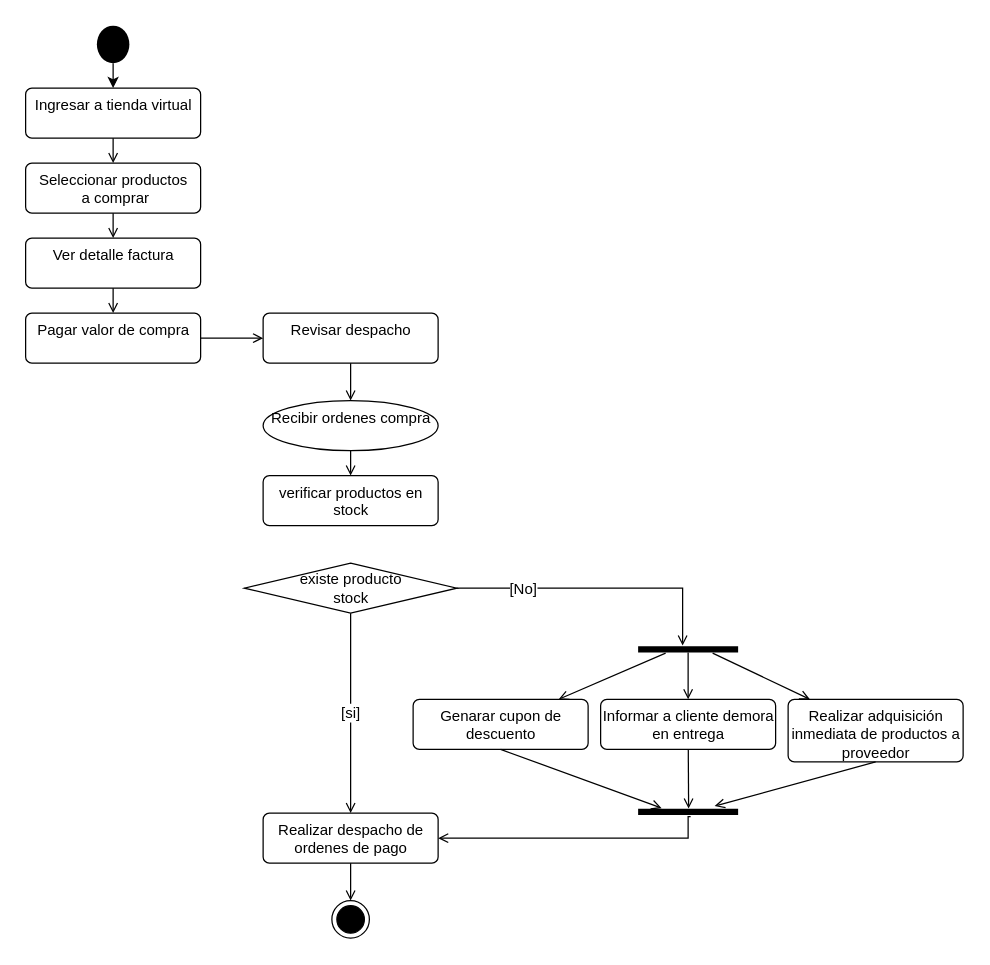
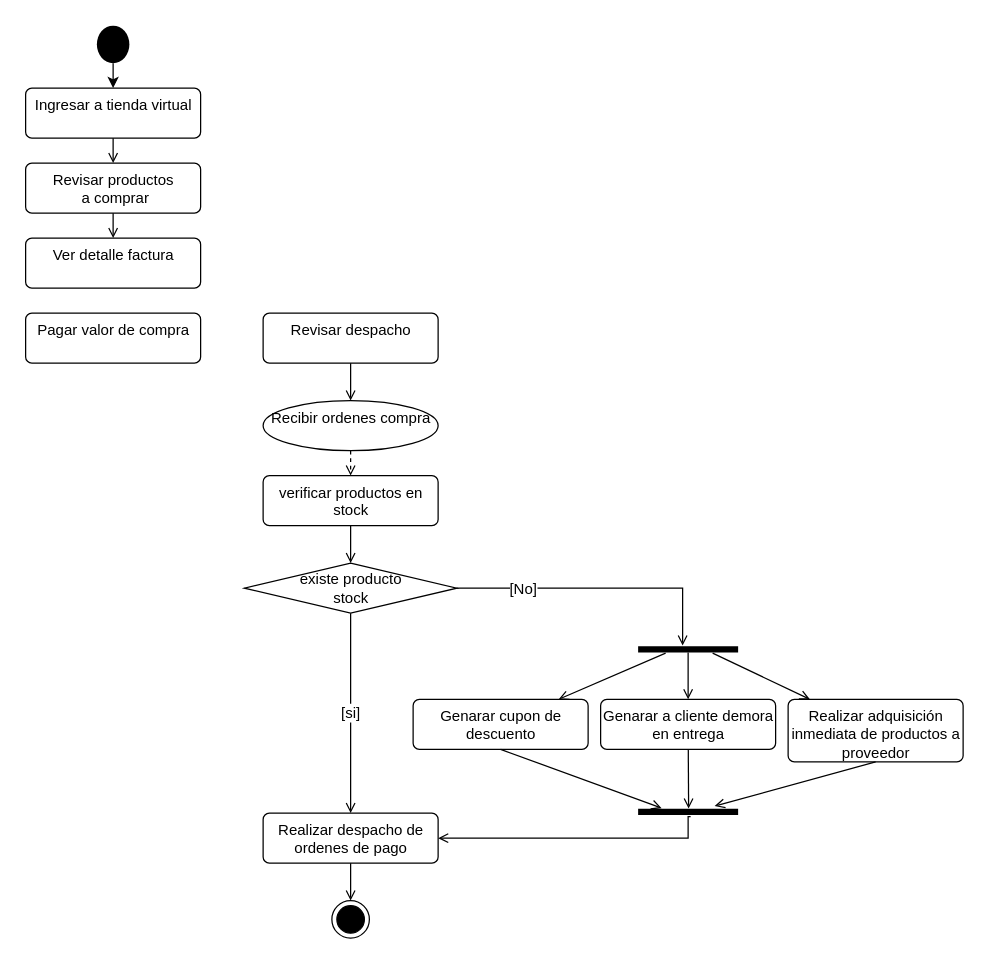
- <mxCell id="7" value="Seleccionar productos&lt;br&gt;&amp;nbsp;a comprar" style="html=1;align=center;verticalAlign=top;rounded=1;absoluteArcSize=1;arcSize=10;dashed=0;fontFamily=Helvetica;fontSize=12;fontColor=default;startSize=20;fillColor=none;" vertex="1" parent="1"><mxGeometry x="20" y="130" width="140" height="40" as="geometry" /></mxCell>
+ <mxCell id="7" value="Revisar productos&lt;br&gt;&amp;nbsp;a comprar" style="html=1;align=center;verticalAlign=top;rounded=1;absoluteArcSize=1;arcSize=10;dashed=0;fontFamily=Helvetica;fontSize=12;fontColor=default;startSize=20;fillColor=none;" vertex="1" parent="1"><mxGeometry x="20" y="130" width="140" height="40" as="geometry" /></mxCell>
- <mxCell id="8" style="edgeStyle=none;rounded=0;orthogonalLoop=1;jettySize=auto;html=1;fontFamily=Helvetica;fontSize=12;fontColor=default;startSize=20;endArrow=open;endFill=0;" edge="1" parent="1" source="9" target="11"><mxGeometry relative="1" as="geometry" /></mxCell>
- <mxCell id="10" style="edgeStyle=none;rounded=0;orthogonalLoop=1;jettySize=auto;html=1;entryX=0;entryY=0.5;entryDx=0;entryDy=0;fontFamily=Helvetica;fontSize=12;fontColor=default;startSize=20;endArrow=open;endFill=0;" edge="1" parent="1" source="11" target="13"><mxGeometry relative="1" as="geometry" /></mxCell>
- <mxCell id="14" style="edgeStyle=none;rounded=0;orthogonalLoop=1;jettySize=auto;html=1;entryX=0.5;entryY=0;entryDx=0;entryDy=0;fontFamily=Helvetica;fontSize=12;fontColor=default;endArrow=open;endFill=0;startSize=20;" edge="1" parent="1" source="15" target="17"><mxGeometry relative="1" as="geometry" /></mxCell>
+ <mxCell id="14" style="edgeStyle=none;rounded=0;orthogonalLoop=1;jettySize=auto;html=1;entryX=0.5;entryY=0;entryDx=0;entryDy=0;fontFamily=Helvetica;fontSize=12;fontColor=default;endArrow=open;endFill=0;startSize=20;dashed=1;" edge="1" parent="1" source="15" target="17"><mxGeometry relative="1" as="geometry" /></mxCell>
+ <mxCell id="16" style="edgeStyle=orthogonalEdgeStyle;rounded=0;orthogonalLoop=1;jettySize=auto;html=1;fontFamily=Helvetica;fontSize=12;fontColor=default;endArrow=open;endFill=0;startSize=20;exitX=0.5;exitY=1;exitDx=0;exitDy=0;" edge="1" parent="1" source="17" target="19"><mxGeometry relative="1" as="geometry"><mxPoint x="190" y="470" as="sourcePoint" /></mxGeometry></mxCell>
- <mxCell id="31" value="Informar a cliente demora&lt;br&gt;en entrega" style="html=1;align=center;verticalAlign=top;rounded=1;absoluteArcSize=1;arcSize=10;dashed=0;fontFamily=Helvetica;fontSize=12;fontColor=default;startSize=20;fillColor=none;" vertex="1" parent="1"><mxGeometry x="480" y="559" width="140" height="40" as="geometry" /></mxCell>
+ <mxCell id="31" value="Genarar a cliente demora&lt;br&gt;en entrega" style="html=1;align=center;verticalAlign=top;rounded=1;absoluteArcSize=1;arcSize=10;dashed=0;fontFamily=Helvetica;fontSize=12;fontColor=default;startSize=20;fillColor=none;" vertex="1" parent="1"><mxGeometry x="480" y="559" width="140" height="40" as="geometry" /></mxCell>
